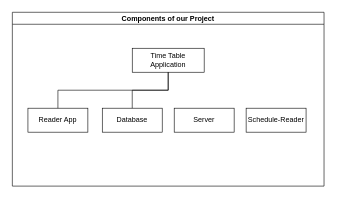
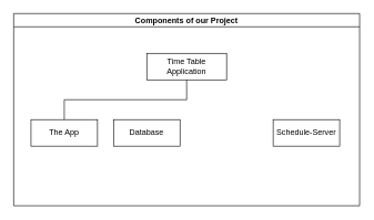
- <mxCell id="5" value="" style="edgeStyle=elbowEdgeStyle;elbow=vertical;startArrow=none;endArrow=none;rounded=0;exitX=0.5;exitY=1;exitDx=0;exitDy=0;entryX=0.5;entryY=0;entryDx=0;entryDy=0;" edge="1" target="4" parent="2" source="3"><mxGeometry relative="1" as="geometry"><mxPoint x="140" y="100" as="sourcePoint" /><Array as="points"><mxPoint x="236" y="130" /><mxPoint x="236" y="130" /></Array></mxGeometry></mxCell>
- <mxCell id="8" value="Reader App" style="whiteSpace=wrap;html=1;align=center;verticalAlign=middle;treeFolding=1;treeMoving=1;newEdgeStyle={&quot;edgeStyle&quot;:&quot;elbowEdgeStyle&quot;,&quot;startArrow&quot;:&quot;none&quot;,&quot;endArrow&quot;:&quot;none&quot;};" vertex="1" parent="2"><mxGeometry x="26" y="160" width="100" height="40" as="geometry" /></mxCell>
+ <mxCell id="8" value="The App" style="whiteSpace=wrap;html=1;align=center;verticalAlign=middle;treeFolding=1;treeMoving=1;newEdgeStyle={&quot;edgeStyle&quot;:&quot;elbowEdgeStyle&quot;,&quot;startArrow&quot;:&quot;none&quot;,&quot;endArrow&quot;:&quot;none&quot;};" vertex="1" parent="2"><mxGeometry x="26" y="160" width="100" height="40" as="geometry" /></mxCell>
- <mxCell id="6" value="Server" style="whiteSpace=wrap;html=1;align=center;verticalAlign=middle;treeFolding=1;treeMoving=1;newEdgeStyle={&quot;edgeStyle&quot;:&quot;elbowEdgeStyle&quot;,&quot;startArrow&quot;:&quot;none&quot;,&quot;endArrow&quot;:&quot;none&quot;};" vertex="1" parent="2"><mxGeometry x="270" y="160" width="100" height="40" as="geometry" /></mxCell>
- <mxCell id="7" value="Schedule-Reader" style="whiteSpace=wrap;html=1;align=center;verticalAlign=middle;treeFolding=1;treeMoving=1;newEdgeStyle={&quot;edgeStyle&quot;:&quot;elbowEdgeStyle&quot;,&quot;startArrow&quot;:&quot;none&quot;,&quot;endArrow&quot;:&quot;none&quot;};" vertex="1" parent="2"><mxGeometry x="390" y="160" width="100" height="40" as="geometry" /></mxCell>
+ <mxCell id="7" value="Schedule-Server" style="whiteSpace=wrap;html=1;align=center;verticalAlign=middle;treeFolding=1;treeMoving=1;newEdgeStyle={&quot;edgeStyle&quot;:&quot;elbowEdgeStyle&quot;,&quot;startArrow&quot;:&quot;none&quot;,&quot;endArrow&quot;:&quot;none&quot;};" vertex="1" parent="2"><mxGeometry x="390" y="160" width="100" height="40" as="geometry" /></mxCell>
